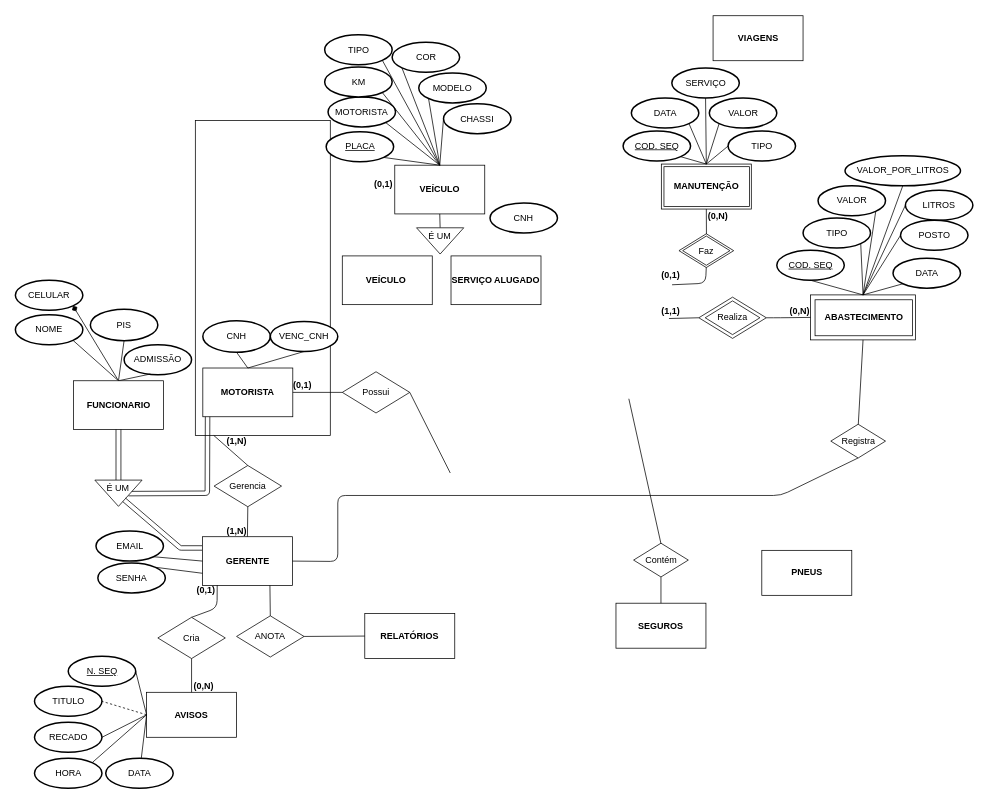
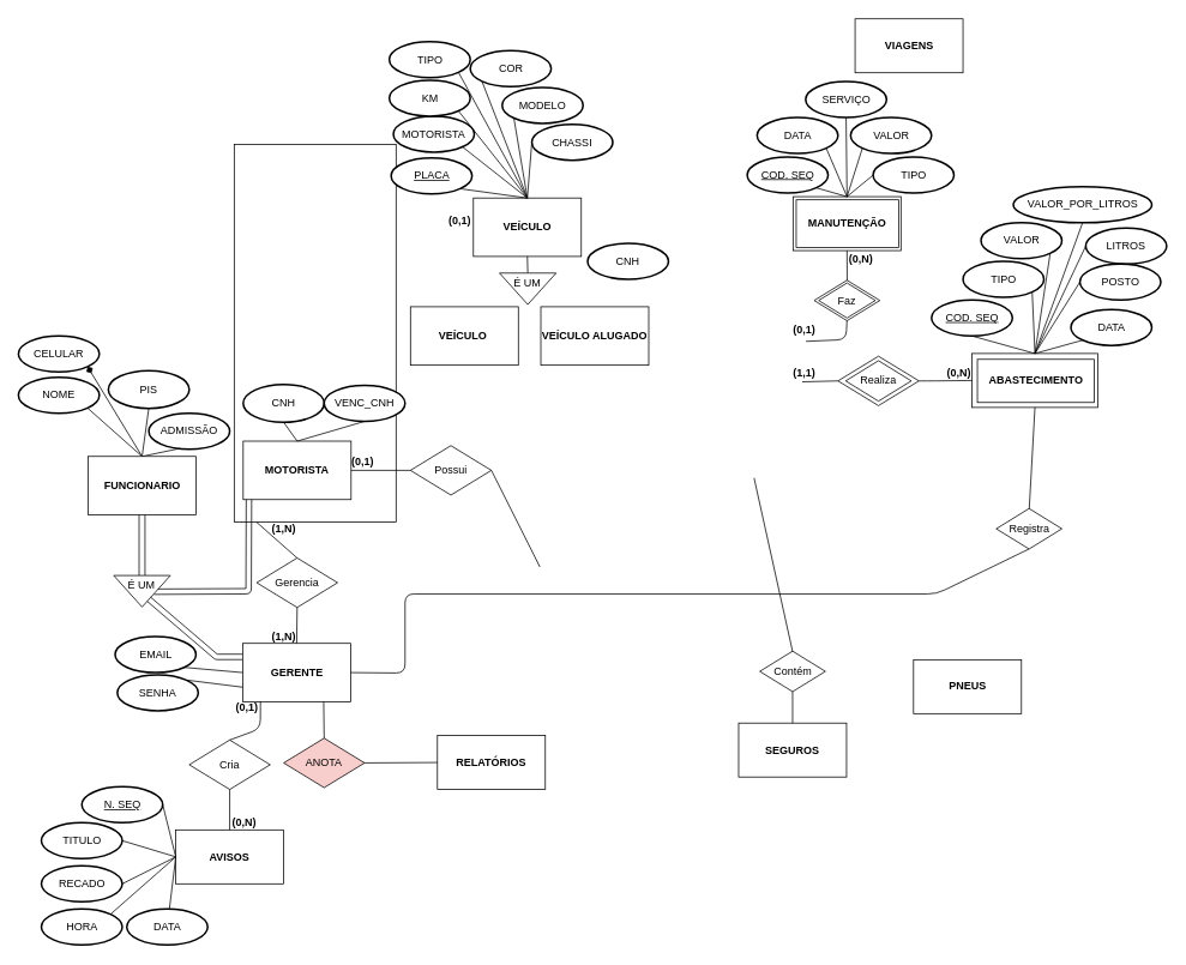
- <mxCell id="122" value="&lt;b&gt;SERVIÇO ALUGADO&lt;/b&gt;" style="rounded=0;whiteSpace=wrap;html=1;" vertex="1" parent="1"><mxGeometry x="601" y="340.5" width="120" height="65" as="geometry" /></mxCell>
+ <mxCell id="122" value="&lt;b&gt;VEÍCULO ALUGADO&lt;/b&gt;" style="rounded=0;whiteSpace=wrap;html=1;" vertex="1" parent="1"><mxGeometry x="601" y="340.5" width="120" height="65" as="geometry" /></mxCell>
- <mxCell id="118" value="ANOTA" style="rhombus;whiteSpace=wrap;html=1;" vertex="1" parent="1"><mxGeometry x="315" y="820.5" width="90" height="55" as="geometry" /></mxCell>
+ <mxCell id="118" value="ANOTA" style="rhombus;whiteSpace=wrap;html=1;fillColor=#f8cecc;" vertex="1" parent="1"><mxGeometry x="315" y="820.5" width="90" height="55" as="geometry" /></mxCell>
- <mxCell id="111" value="" style="endArrow=none;html=1;exitX=0;exitY=0.5;exitDx=0;exitDy=0;entryX=1;entryY=0.5;entryDx=0;entryDy=0;entryPerimeter=0;dashed=1;" edge="1" parent="1" source="96" target="110"><mxGeometry width="50" height="50" relative="1" as="geometry"><mxPoint x="205.167" y="962.333" as="sourcePoint" /><mxPoint x="190.167" y="926.5" as="targetPoint" /><Array as="points" /></mxGeometry></mxCell>
+ <mxCell id="111" value="" style="endArrow=none;html=1;exitX=0;exitY=0.5;exitDx=0;exitDy=0;entryX=1;entryY=0.5;entryDx=0;entryDy=0;entryPerimeter=0;" edge="1" parent="1" source="96" target="110"><mxGeometry width="50" height="50" relative="1" as="geometry"><mxPoint x="205.167" y="962.333" as="sourcePoint" /><mxPoint x="190.167" y="926.5" as="targetPoint" /><Array as="points" /></mxGeometry></mxCell>
